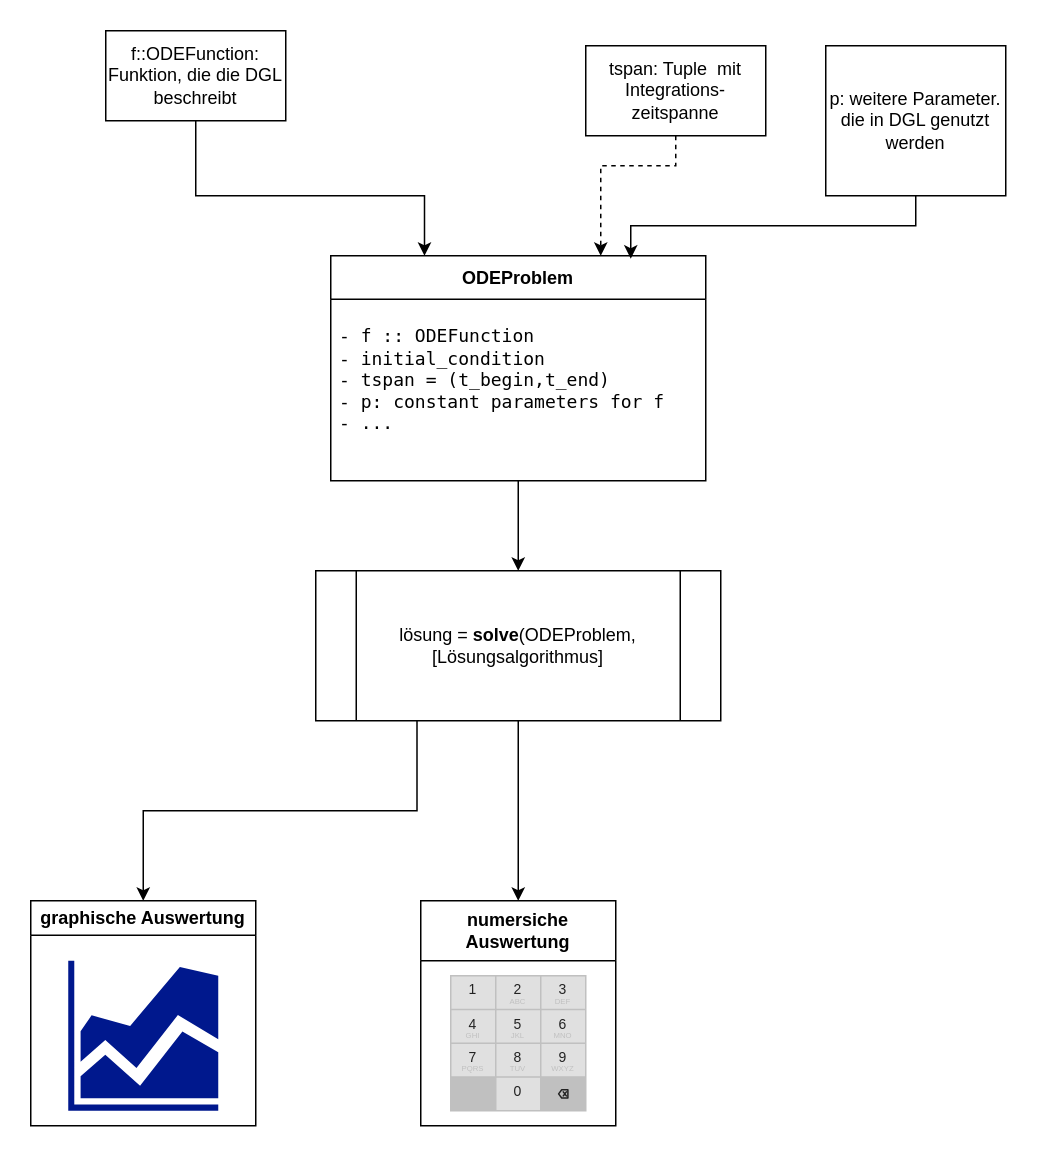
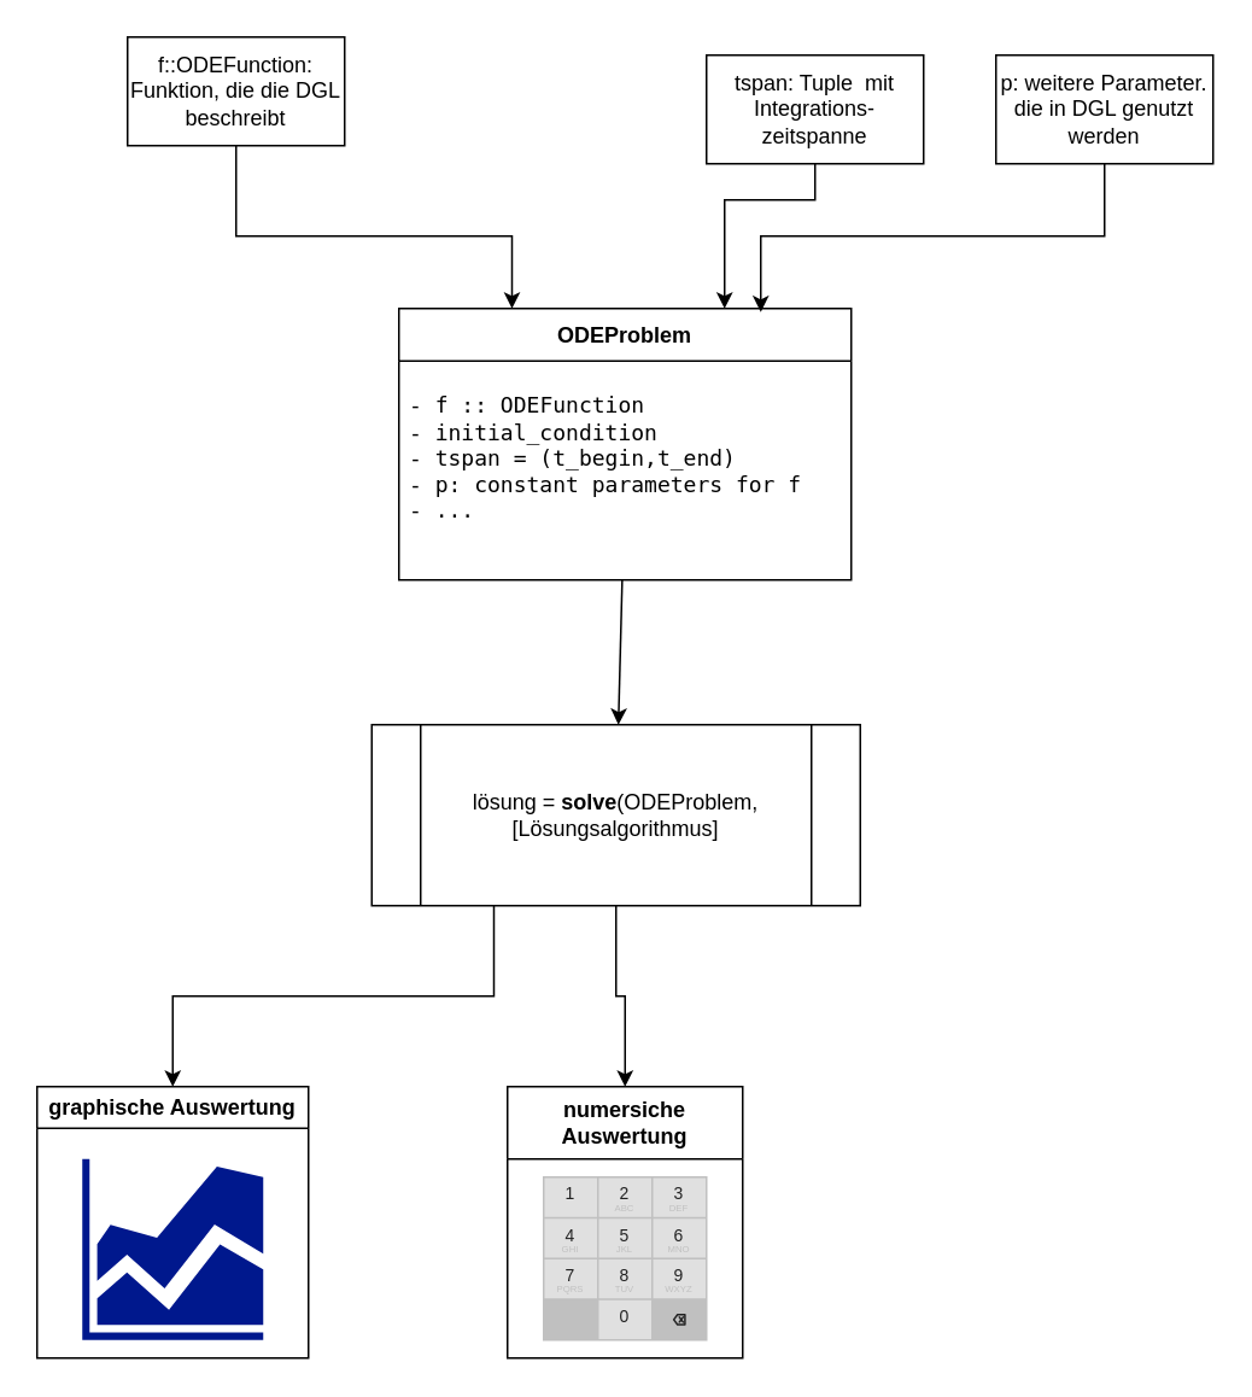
- <mxCell id="11" value="p: weitere Parameter. die in DGL genutzt werden" style="rounded=0;whiteSpace=wrap;html=1;" vertex="1" parent="1"><mxGeometry x="550" y="30" width="120" height="100" as="geometry" /></mxCell>
+ <mxCell id="11" value="p: weitere Parameter. die in DGL genutzt werden" style="rounded=0;whiteSpace=wrap;html=1;" vertex="1" parent="1"><mxGeometry x="550" y="30" width="120" height="60" as="geometry" /></mxCell>
- <mxCell id="10" style="edgeStyle=orthogonalEdgeStyle;rounded=0;orthogonalLoop=1;jettySize=auto;html=1;entryX=0.72;entryY=0;entryDx=0;entryDy=0;entryPerimeter=0;dashed=1;" edge="1" parent="1" source="9" target="2"><mxGeometry relative="1" as="geometry"><Array as="points"><mxPoint x="450" y="110" /><mxPoint x="400" y="110" /></Array></mxGeometry></mxCell>
+ <mxCell id="10" style="edgeStyle=orthogonalEdgeStyle;rounded=0;orthogonalLoop=1;jettySize=auto;html=1;entryX=0.72;entryY=0;entryDx=0;entryDy=0;entryPerimeter=0;" edge="1" parent="1" source="9" target="2"><mxGeometry relative="1" as="geometry"><Array as="points"><mxPoint x="450" y="110" /><mxPoint x="400" y="110" /></Array></mxGeometry></mxCell>
- <mxCell id="5" value="lösung = &lt;b&gt;solve&lt;/b&gt;(ODEProblem, [Lösungsalgorithmus]" style="shape=process;whiteSpace=wrap;html=1;backgroundOutline=1;" vertex="1" parent="1"><mxGeometry x="210" y="380" width="270" height="100" as="geometry" /></mxCell>
+ <mxCell id="5" value="lösung = &lt;b&gt;solve&lt;/b&gt;(ODEProblem, [Lösungsalgorithmus]" style="shape=process;whiteSpace=wrap;html=1;backgroundOutline=1;" vertex="1" parent="1"><mxGeometry x="205" y="400" width="270" height="100" as="geometry" /></mxCell>
